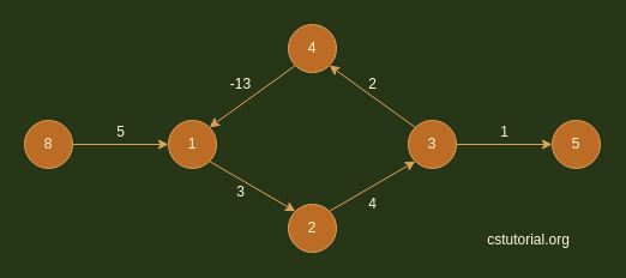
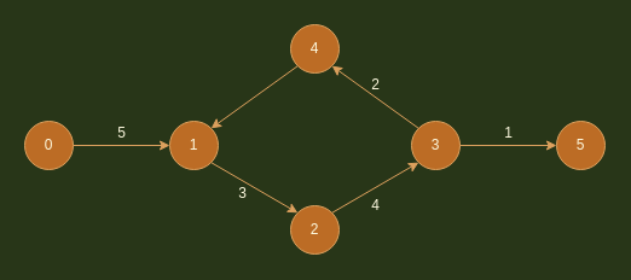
- <mxCell id="18" value="-13" style="text;html=1;align=center;verticalAlign=middle;resizable=0;points=[];autosize=1;strokeColor=none;fillColor=none;fontColor=#FEFAE0;" vertex="1" parent="1"><mxGeometry x="185" y="60" width="30" height="20" as="geometry" /></mxCell>
- <mxCell id="3" value="8" style="ellipse;whiteSpace=wrap;html=1;aspect=fixed;fillColor=#BC6C25;strokeColor=#DDA15E;fontColor=#FEFAE0;" vertex="1" parent="1"><mxGeometry x="20" y="100" width="40" height="40" as="geometry" /></mxCell>
+ <mxCell id="3" value="0" style="ellipse;whiteSpace=wrap;html=1;aspect=fixed;fillColor=#BC6C25;strokeColor=#DDA15E;fontColor=#FEFAE0;" vertex="1" parent="1"><mxGeometry x="20" y="100" width="40" height="40" as="geometry" /></mxCell>
- <mxCell id="20" value="&lt;div&gt;cstutorial.org&lt;/div&gt;" style="text;html=1;align=center;verticalAlign=middle;resizable=0;points=[];autosize=1;strokeColor=none;fillColor=none;fontColor=#FEFAE0;" vertex="1" parent="1"><mxGeometry x="390" y="190" width="100" height="20" as="geometry" /></mxCell>
